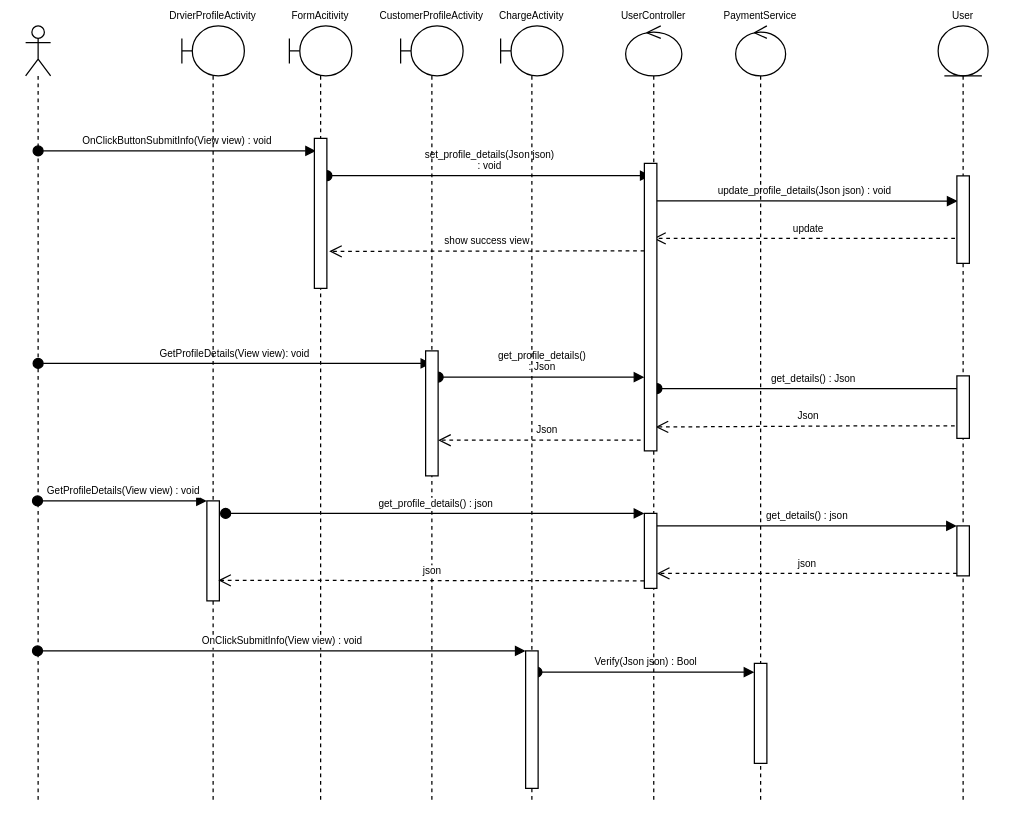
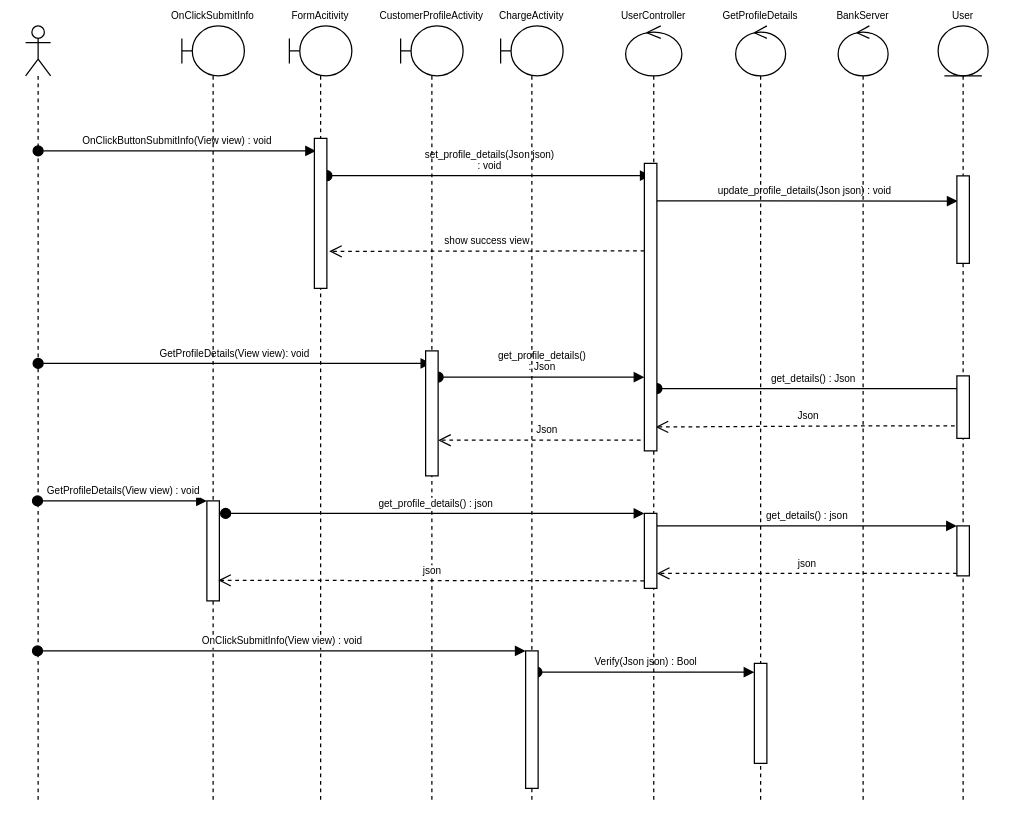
- <mxCell id="27" value="DrvierProfileActivity&lt;br&gt;" style="shape=umlLifeline;participant=umlBoundary;perimeter=lifelinePerimeter;whiteSpace=wrap;html=1;container=1;collapsible=0;recursiveResize=0;verticalAlign=bottom;spacingTop=36;labelBackgroundColor=#ffffff;outlineConnect=0;fontSize=8;labelPosition=center;verticalLabelPosition=top;align=center;" vertex="1" parent="1"><mxGeometry x="145" y="20" width="50" height="620" as="geometry" /></mxCell>
+ <mxCell id="27" value="OnClickSubmitInfo&lt;br&gt;" style="shape=umlLifeline;participant=umlBoundary;perimeter=lifelinePerimeter;whiteSpace=wrap;html=1;container=1;collapsible=0;recursiveResize=0;verticalAlign=bottom;spacingTop=36;labelBackgroundColor=#ffffff;outlineConnect=0;fontSize=8;labelPosition=center;verticalLabelPosition=top;align=center;" vertex="1" parent="1"><mxGeometry x="145" y="20" width="50" height="620" as="geometry" /></mxCell>
- <mxCell id="34" value="PaymentService" style="shape=umlLifeline;participant=umlControl;perimeter=lifelinePerimeter;whiteSpace=wrap;html=1;container=1;collapsible=0;recursiveResize=0;verticalAlign=bottom;spacingTop=36;labelBackgroundColor=#ffffff;outlineConnect=0;fontSize=8;labelPosition=center;verticalLabelPosition=top;align=center;" vertex="1" parent="1"><mxGeometry x="588" y="20" width="40" height="620" as="geometry" /></mxCell>
+ <mxCell id="34" value="GetProfileDetails" style="shape=umlLifeline;participant=umlControl;perimeter=lifelinePerimeter;whiteSpace=wrap;html=1;container=1;collapsible=0;recursiveResize=0;verticalAlign=bottom;spacingTop=36;labelBackgroundColor=#ffffff;outlineConnect=0;fontSize=8;labelPosition=center;verticalLabelPosition=top;align=center;" vertex="1" parent="1"><mxGeometry x="588" y="20" width="40" height="620" as="geometry" /></mxCell>
- <mxCell id="8" value="update" style="html=1;verticalAlign=bottom;endArrow=open;dashed=1;endSize=8;fontSize=8;" edge="1" parent="1" source="20" target="16"><mxGeometry relative="1" as="geometry"><mxPoint x="770" y="200" as="sourcePoint" /><mxPoint x="690" y="200" as="targetPoint" /><Array as="points"><mxPoint x="690" y="190" /></Array></mxGeometry></mxCell>
+ <mxCell id="37" value="BankServer" style="shape=umlLifeline;participant=umlControl;perimeter=lifelinePerimeter;whiteSpace=wrap;html=1;container=1;collapsible=0;recursiveResize=0;verticalAlign=bottom;spacingTop=36;labelBackgroundColor=#ffffff;outlineConnect=0;fontSize=8;labelPosition=center;verticalLabelPosition=top;align=center;" vertex="1" parent="1"><mxGeometry x="670" y="20" width="40" height="620" as="geometry" /></mxCell>
